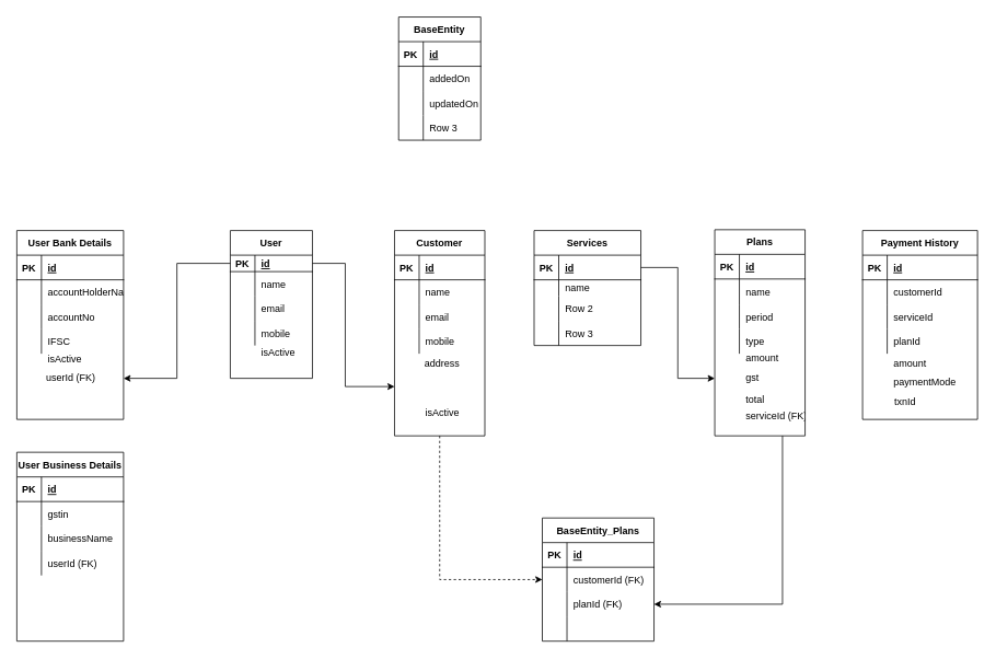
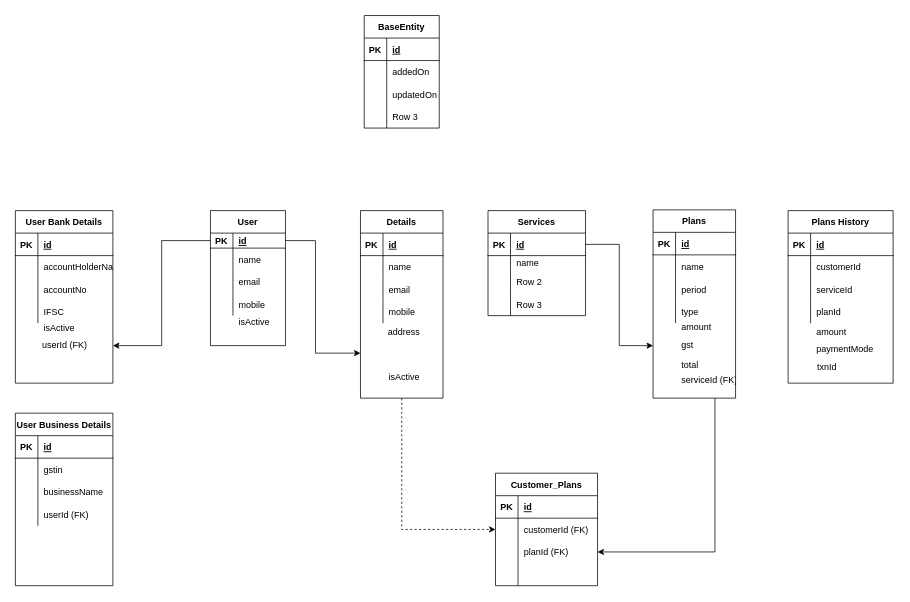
- <mxCell id="16" value="Customer" style="shape=table;startSize=30;container=1;collapsible=1;childLayout=tableLayout;fixedRows=1;rowLines=0;fontStyle=1;align=center;resizeLast=1;" vertex="1" parent="1"><mxGeometry x="480" y="280" width="110" height="250" as="geometry" /></mxCell>
+ <mxCell id="16" value="Details" style="shape=table;startSize=30;container=1;collapsible=1;childLayout=tableLayout;fixedRows=1;rowLines=0;fontStyle=1;align=center;resizeLast=1;" vertex="1" parent="1"><mxGeometry x="480" y="280" width="110" height="250" as="geometry" /></mxCell>
- <mxCell id="87" value="Payment History" style="shape=table;startSize=30;container=1;collapsible=1;childLayout=tableLayout;fixedRows=1;rowLines=0;fontStyle=1;align=center;resizeLast=1;" vertex="1" parent="1"><mxGeometry x="1050" y="280" width="140" height="230" as="geometry" /></mxCell>
+ <mxCell id="87" value="Plans History" style="shape=table;startSize=30;container=1;collapsible=1;childLayout=tableLayout;fixedRows=1;rowLines=0;fontStyle=1;align=center;resizeLast=1;" vertex="1" parent="1"><mxGeometry x="1050" y="280" width="140" height="230" as="geometry" /></mxCell>
- <mxCell id="59" value="BaseEntity_Plans" style="shape=table;startSize=30;container=1;collapsible=1;childLayout=tableLayout;fixedRows=1;rowLines=0;fontStyle=1;align=center;resizeLast=1;" vertex="1" parent="1"><mxGeometry x="660" y="630" width="136" height="150" as="geometry" /></mxCell>
+ <mxCell id="59" value="Customer_Plans" style="shape=table;startSize=30;container=1;collapsible=1;childLayout=tableLayout;fixedRows=1;rowLines=0;fontStyle=1;align=center;resizeLast=1;" vertex="1" parent="1"><mxGeometry x="660" y="630" width="136" height="150" as="geometry" /></mxCell>
